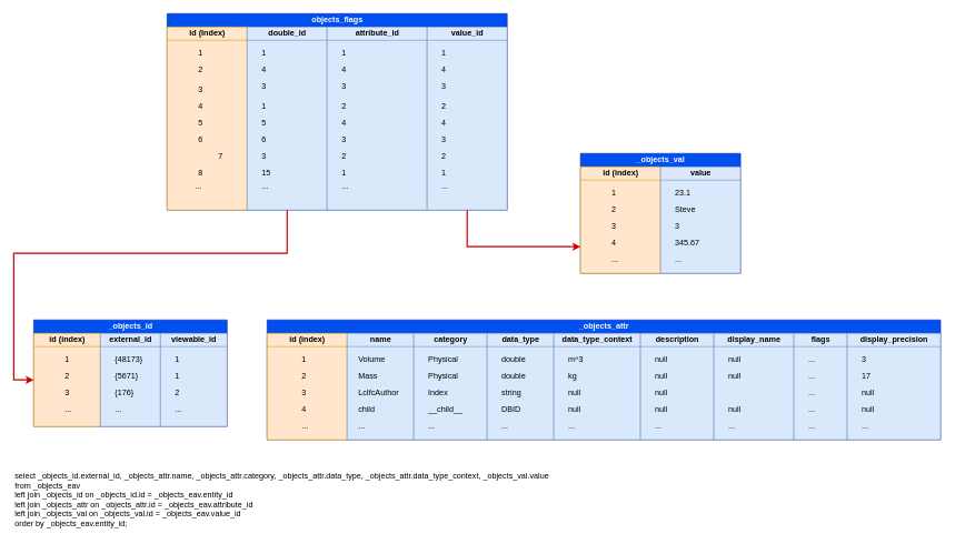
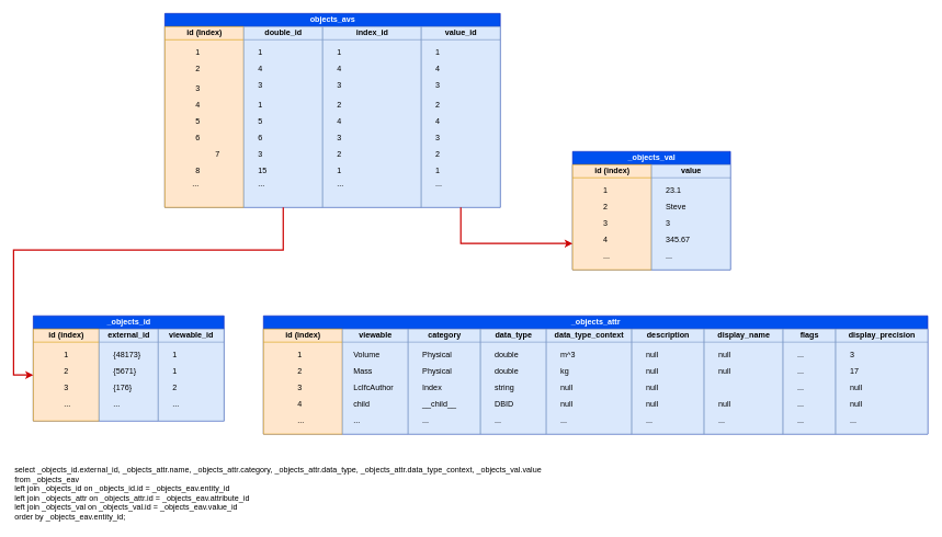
- <mxCell id="85" value="objects_flags" style="swimlane;html=1;childLayout=stackLayout;resizeParent=1;resizeParentMax=0;startSize=20;fillColor=#0050ef;strokeColor=#001DBC;fontColor=#ffffff;" parent="1" vertex="1"><mxGeometry x="250" y="20" width="510" height="295" as="geometry" /></mxCell>
+ <mxCell id="85" value="objects_avs" style="swimlane;html=1;childLayout=stackLayout;resizeParent=1;resizeParentMax=0;startSize=20;fillColor=#0050ef;strokeColor=#001DBC;fontColor=#ffffff;" parent="1" vertex="1"><mxGeometry x="250" y="20" width="510" height="295" as="geometry" /></mxCell>
- <mxCell id="106" value="attribute_id" style="swimlane;html=1;startSize=20;fillColor=#dae8fc;strokeColor=#6c8ebf;labelBackgroundColor=none;swimlaneFillColor=#DAE8FC;fontColor=#000000;" parent="85" vertex="1"><mxGeometry x="240" y="20" width="150" height="275" as="geometry" /></mxCell>
+ <mxCell id="106" value="index_id" style="swimlane;html=1;startSize=20;fillColor=#dae8fc;strokeColor=#6c8ebf;labelBackgroundColor=none;swimlaneFillColor=#DAE8FC;fontColor=#000000;" parent="85" vertex="1"><mxGeometry x="240" y="20" width="150" height="275" as="geometry" /></mxCell>
- <mxCell id="25" value="name" style="swimlane;html=1;startSize=20;fillColor=#dae8fc;strokeColor=#6c8ebf;swimlaneFillColor=#DAE8FC;fontColor=#000000;" parent="18" vertex="1"><mxGeometry x="120" y="20" width="100" height="160" as="geometry" /></mxCell>
+ <mxCell id="25" value="viewable" style="swimlane;html=1;startSize=20;fillColor=#dae8fc;strokeColor=#6c8ebf;swimlaneFillColor=#DAE8FC;fontColor=#000000;" parent="18" vertex="1"><mxGeometry x="120" y="20" width="100" height="160" as="geometry" /></mxCell>
